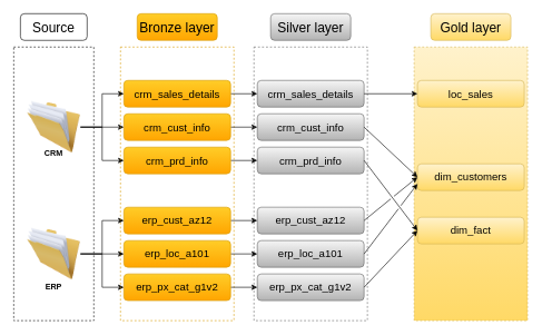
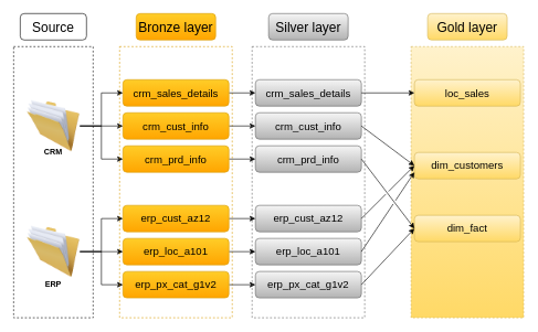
- <mxCell id="38" value="dim_customers" style="rounded=1;whiteSpace=wrap;html=1;fontSize=16;fillColor=#fff2cc;gradientColor=#ffd966;strokeColor=#d6b656;" vertex="1" parent="1"><mxGeometry x="625" y="245" width="160" height="40" as="geometry" /></mxCell>
+ <mxCell id="38" value="dim_customers" style="rounded=1;whiteSpace=wrap;html=1;fontSize=16;fillColor=#fff2cc;gradientColor=#ffd966;strokeColor=#d6b656;" vertex="1" parent="1"><mxGeometry x="625" y="230" width="160" height="40" as="geometry" /></mxCell>
